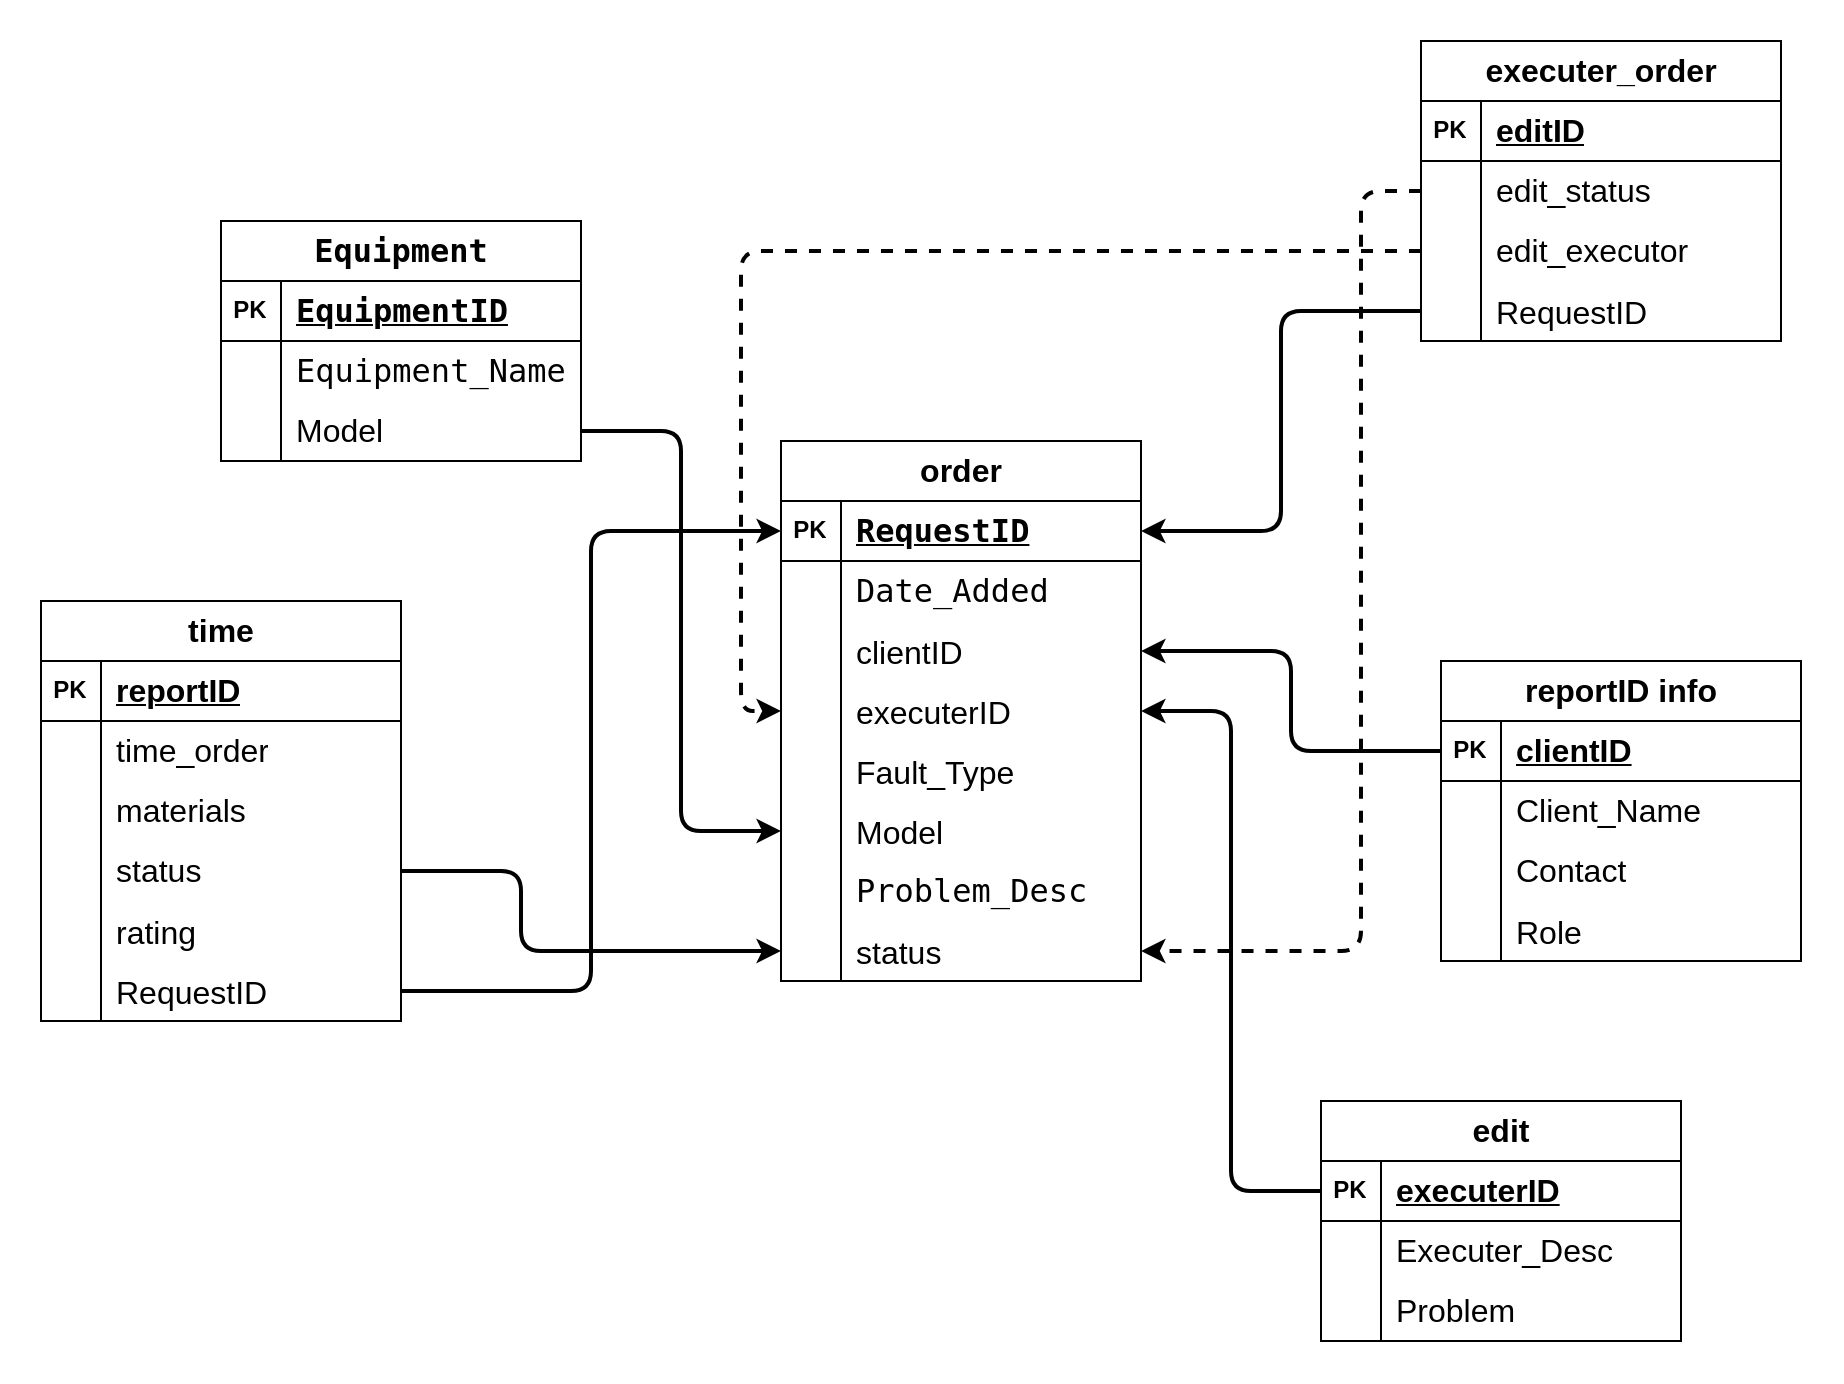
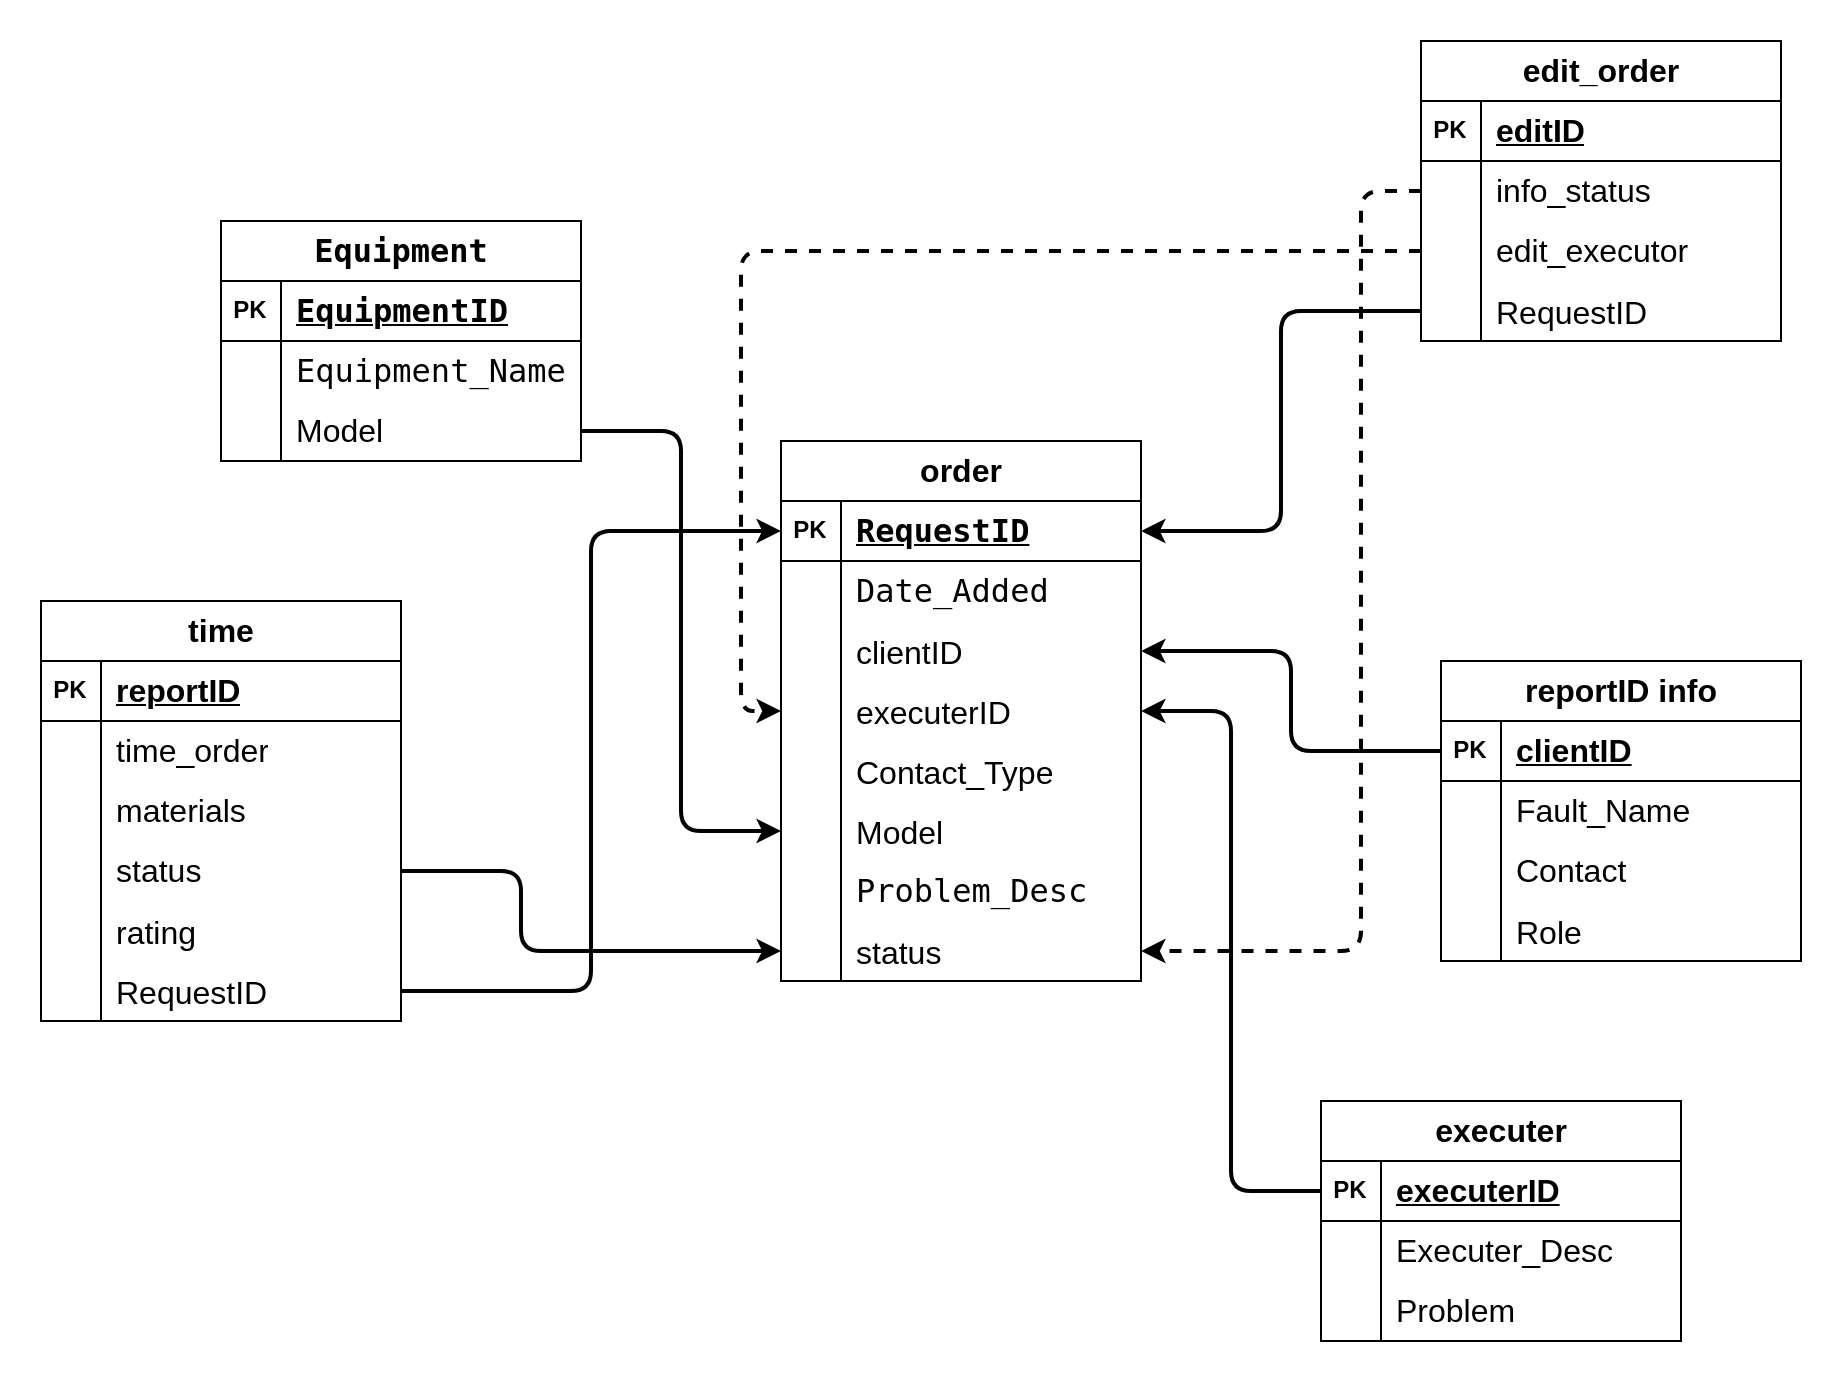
- <mxCell id="62" value="&lt;font style=&quot;font-size: 16px;&quot;&gt;executer_order&lt;/font&gt;" style="shape=table;startSize=30;container=1;collapsible=1;childLayout=tableLayout;fixedRows=1;rowLines=0;fontStyle=1;align=center;resizeLast=1;html=1;" vertex="1" parent="1"><mxGeometry x="710" y="20" width="180" height="150" as="geometry" /></mxCell>
+ <mxCell id="62" value="&lt;font style=&quot;font-size: 16px;&quot;&gt;edit_order&lt;/font&gt;" style="shape=table;startSize=30;container=1;collapsible=1;childLayout=tableLayout;fixedRows=1;rowLines=0;fontStyle=1;align=center;resizeLast=1;html=1;" vertex="1" parent="1"><mxGeometry x="710" y="20" width="180" height="150" as="geometry" /></mxCell>
- <mxCell id="68" value="&lt;font style=&quot;font-size: 16px;&quot;&gt;edit_status&lt;/font&gt;" style="shape=partialRectangle;connectable=0;fillColor=none;top=0;left=0;bottom=0;right=0;align=left;spacingLeft=6;overflow=hidden;whiteSpace=wrap;html=1;" vertex="1" parent="66"><mxGeometry x="30" width="150" height="30" as="geometry"><mxRectangle width="150" height="30" as="alternateBounds" /></mxGeometry></mxCell>
+ <mxCell id="68" value="&lt;font style=&quot;font-size: 16px;&quot;&gt;info_status&lt;/font&gt;" style="shape=partialRectangle;connectable=0;fillColor=none;top=0;left=0;bottom=0;right=0;align=left;spacingLeft=6;overflow=hidden;whiteSpace=wrap;html=1;" vertex="1" parent="66"><mxGeometry x="30" width="150" height="30" as="geometry"><mxRectangle width="150" height="30" as="alternateBounds" /></mxGeometry></mxCell>
- <mxCell id="17" value="Fault_Type" style="shape=partialRectangle;connectable=0;fillColor=none;top=0;left=0;bottom=0;right=0;align=left;spacingLeft=6;overflow=hidden;fontSize=16;" vertex="1" parent="15"><mxGeometry x="30" width="150" height="30" as="geometry"><mxRectangle width="150" height="30" as="alternateBounds" /></mxGeometry></mxCell>
+ <mxCell id="17" value="Contact_Type" style="shape=partialRectangle;connectable=0;fillColor=none;top=0;left=0;bottom=0;right=0;align=left;spacingLeft=6;overflow=hidden;fontSize=16;" vertex="1" parent="15"><mxGeometry x="30" width="150" height="30" as="geometry"><mxRectangle width="150" height="30" as="alternateBounds" /></mxGeometry></mxCell>
- <mxCell id="43" value="&lt;font style=&quot;font-size: 16px;&quot;&gt;Client_Name&lt;/font&gt;" style="shape=partialRectangle;connectable=0;fillColor=none;top=0;left=0;bottom=0;right=0;align=left;spacingLeft=6;overflow=hidden;whiteSpace=wrap;html=1;" vertex="1" parent="41"><mxGeometry x="30" width="150" height="30" as="geometry"><mxRectangle width="150" height="30" as="alternateBounds" /></mxGeometry></mxCell>
+ <mxCell id="43" value="&lt;font style=&quot;font-size: 16px;&quot;&gt;Fault_Name&lt;/font&gt;" style="shape=partialRectangle;connectable=0;fillColor=none;top=0;left=0;bottom=0;right=0;align=left;spacingLeft=6;overflow=hidden;whiteSpace=wrap;html=1;" vertex="1" parent="41"><mxGeometry x="30" width="150" height="30" as="geometry"><mxRectangle width="150" height="30" as="alternateBounds" /></mxGeometry></mxCell>
- <mxCell id="50" value="&lt;font style=&quot;font-size: 16px;&quot;&gt;edit&lt;/font&gt;" style="shape=table;startSize=30;container=1;collapsible=1;childLayout=tableLayout;fixedRows=1;rowLines=0;fontStyle=1;align=center;resizeLast=1;html=1;" vertex="1" parent="1"><mxGeometry x="660" y="550" width="180" height="120" as="geometry" /></mxCell>
+ <mxCell id="50" value="&lt;font style=&quot;font-size: 16px;&quot;&gt;executer&lt;/font&gt;" style="shape=table;startSize=30;container=1;collapsible=1;childLayout=tableLayout;fixedRows=1;rowLines=0;fontStyle=1;align=center;resizeLast=1;html=1;" vertex="1" parent="1"><mxGeometry x="660" y="550" width="180" height="120" as="geometry" /></mxCell>
